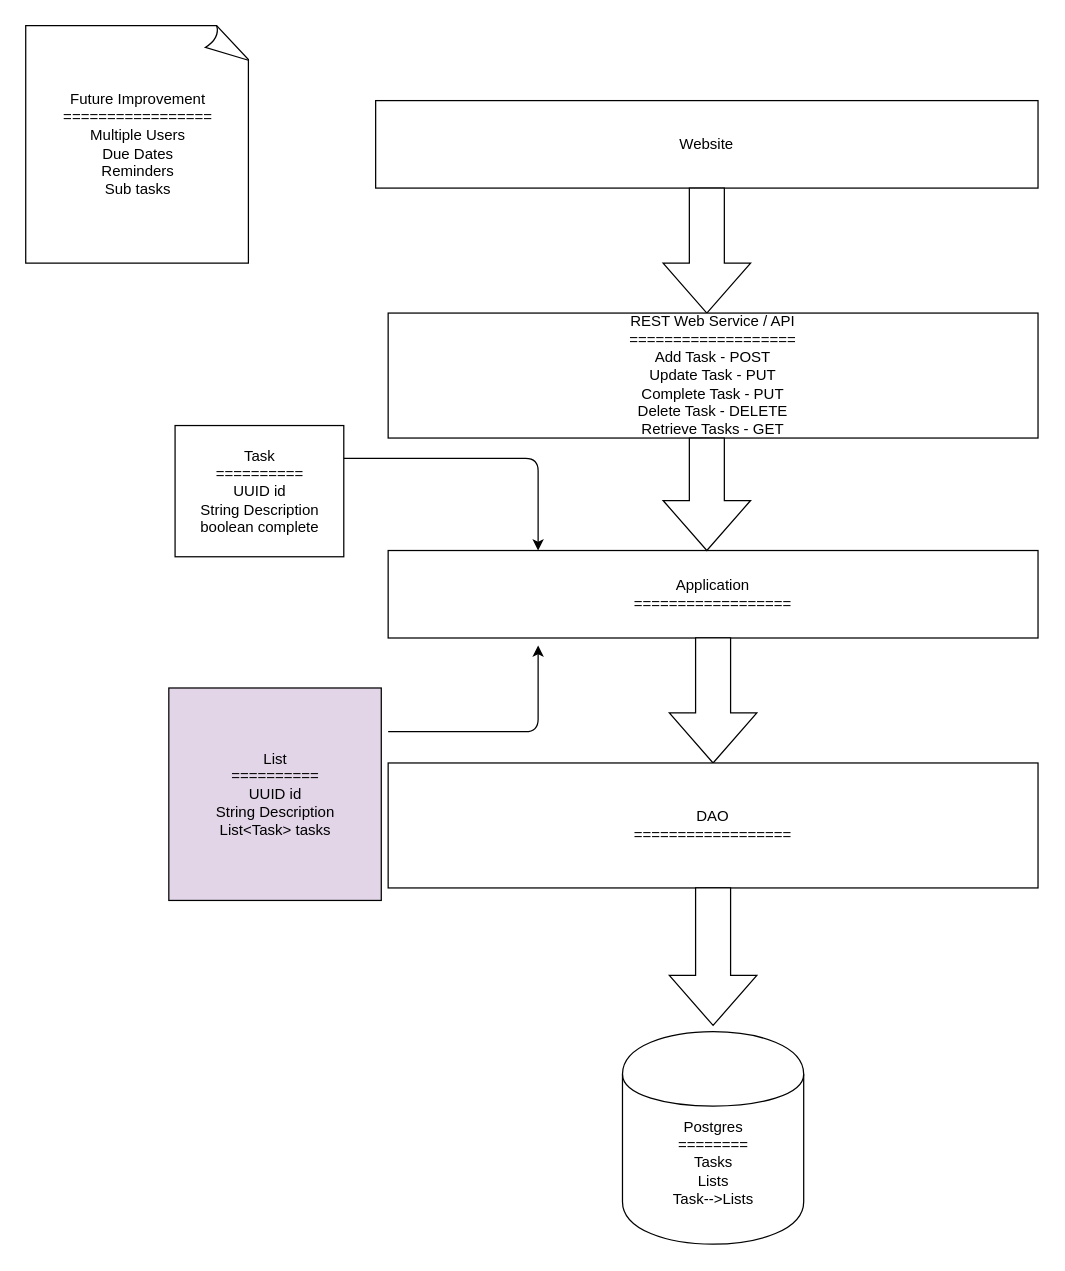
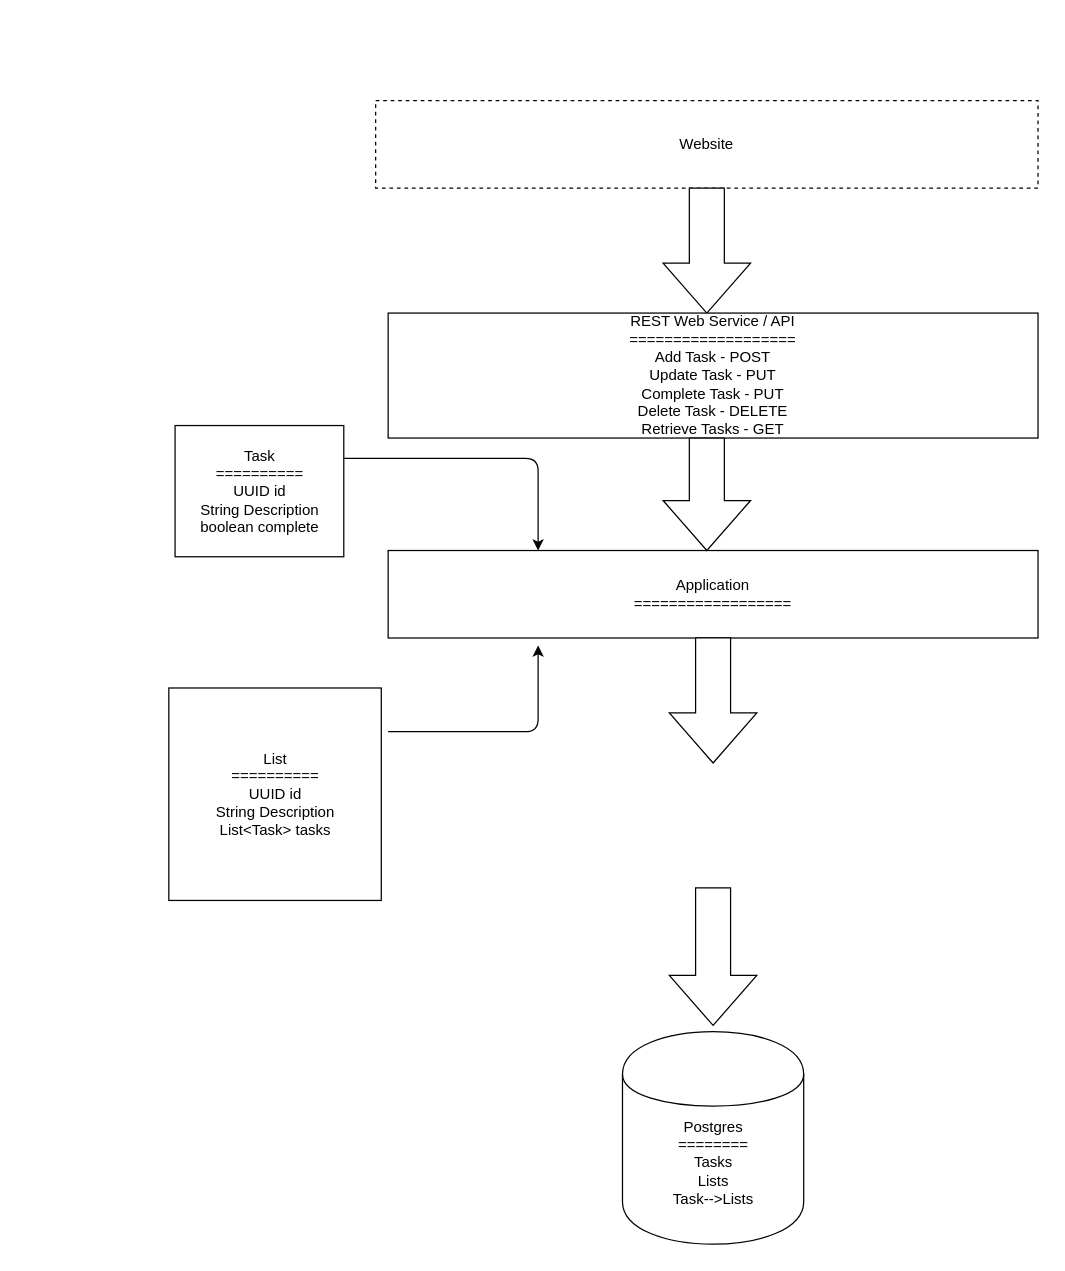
- <mxCell id="15" value="Future Improvement&lt;br&gt;=================&lt;br&gt;Multiple Users&lt;br&gt;Due Dates&lt;br&gt;Reminders&lt;br&gt;Sub tasks&lt;br&gt;" style="whiteSpace=wrap;html=1;shape=mxgraph.basic.document" vertex="1" parent="1"><mxGeometry x="20" y="20" width="180" height="190" as="geometry" /></mxCell>
- <mxCell id="2" value="Website" style="rounded=0;whiteSpace=wrap;html=1;" vertex="1" parent="1"><mxGeometry x="300" y="80" width="530" height="70" as="geometry" /></mxCell>
+ <mxCell id="2" value="Website" style="rounded=0;whiteSpace=wrap;html=1;dashed=1;" vertex="1" parent="1"><mxGeometry x="300" y="80" width="530" height="70" as="geometry" /></mxCell>
- <mxCell id="10" value="List&lt;br&gt;==========&lt;br&gt;UUID id&lt;br&gt;String Description&lt;br&gt;List&amp;lt;Task&amp;gt; tasks" style="whiteSpace=wrap;html=1;aspect=fixed;fillColor=#e1d5e7;" vertex="1" parent="1"><mxGeometry x="134.5" y="550" width="170" height="170" as="geometry" /></mxCell>
+ <mxCell id="10" value="List&lt;br&gt;==========&lt;br&gt;UUID id&lt;br&gt;String Description&lt;br&gt;List&amp;lt;Task&amp;gt; tasks" style="whiteSpace=wrap;html=1;aspect=fixed;" vertex="1" parent="1"><mxGeometry x="134.5" y="550" width="170" height="170" as="geometry" /></mxCell>
- <mxCell id="13" value="DAO&lt;br&gt;==================" style="rounded=0;whiteSpace=wrap;html=1;" vertex="1" parent="1"><mxGeometry x="310" y="610" width="520" height="100" as="geometry" /></mxCell>
